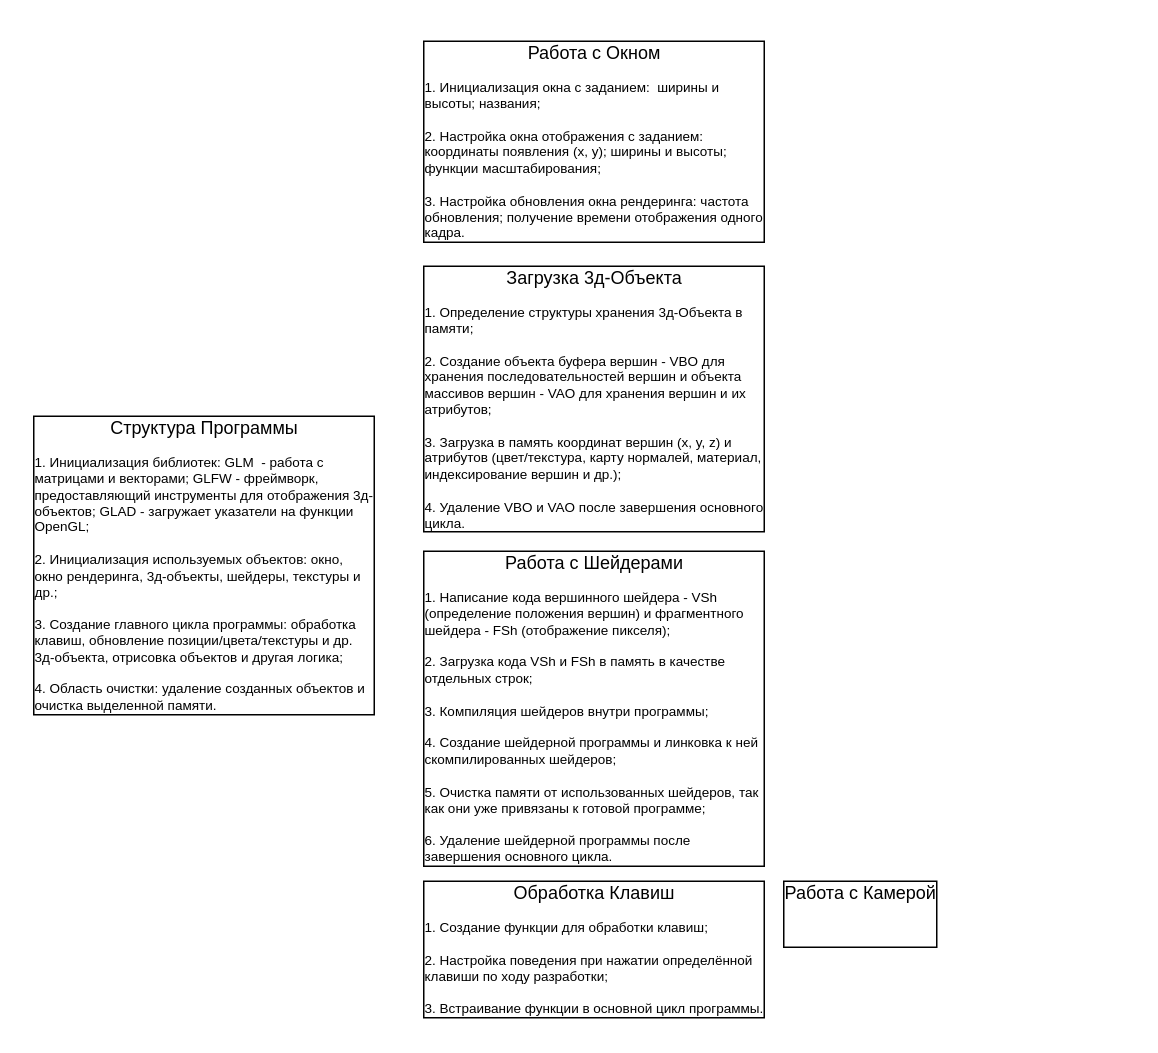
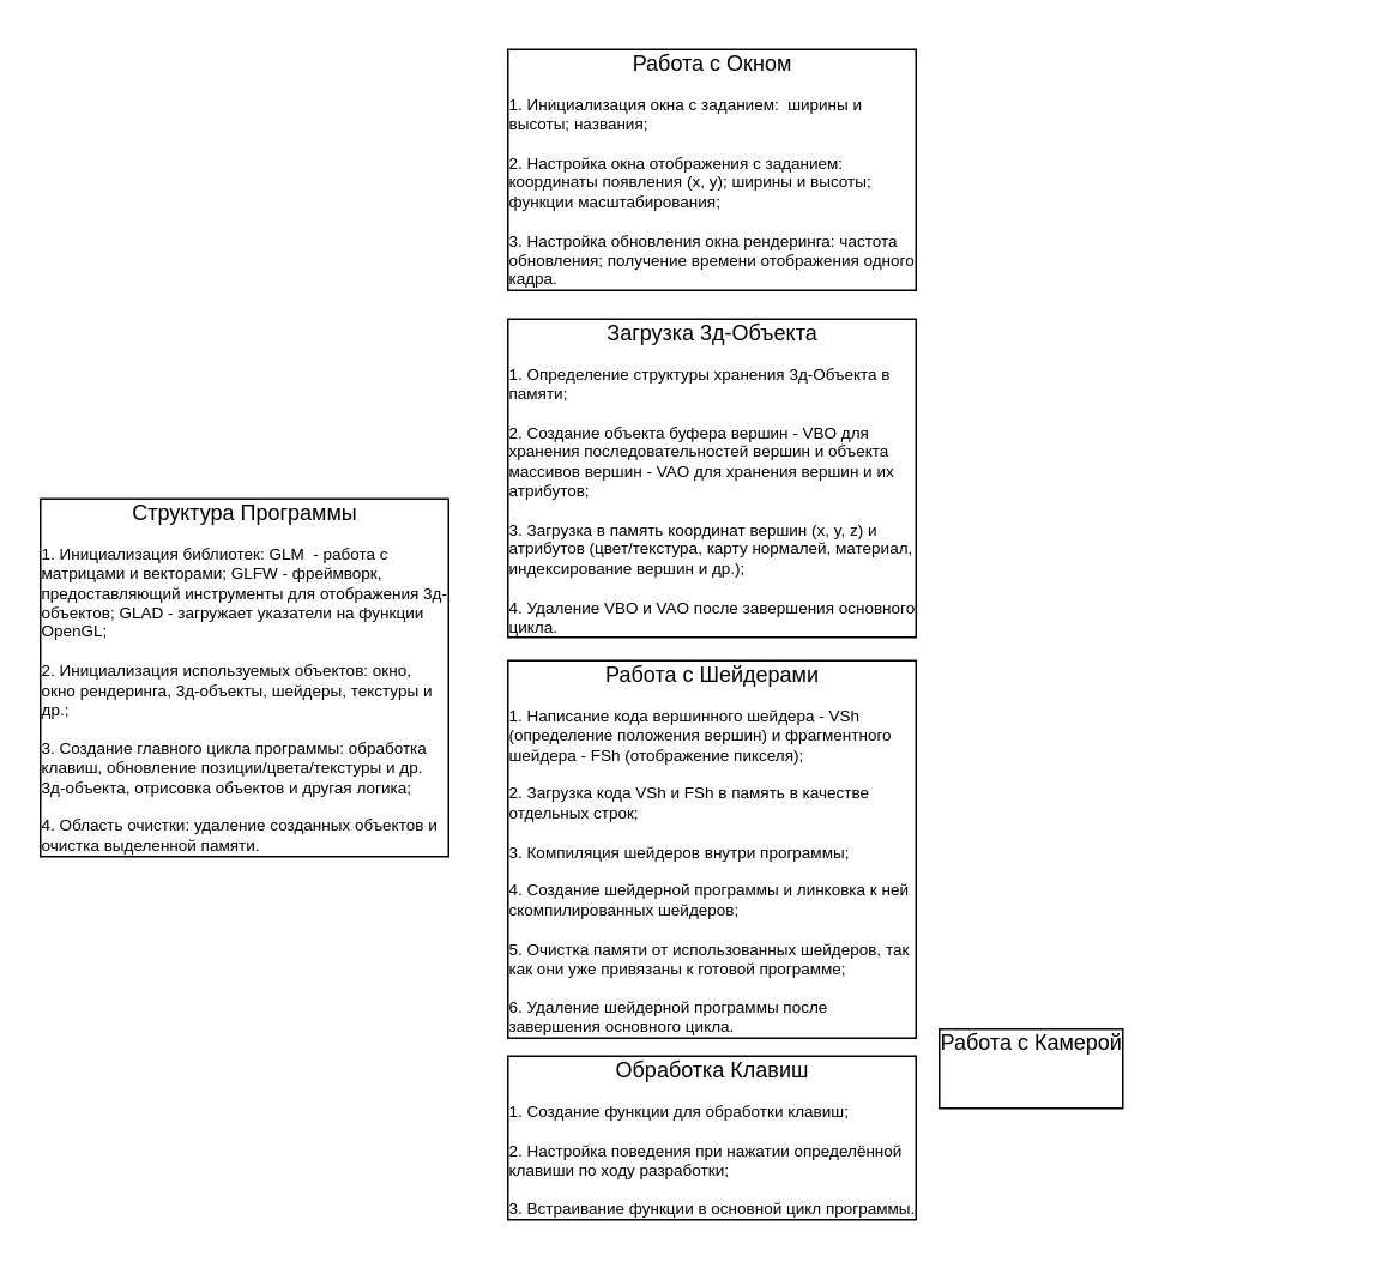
- <mxCell id="7" value="&lt;div style=&quot;text-align: center;&quot;&gt;&lt;span style=&quot;font-size: 12px;&quot;&gt;Работа с Камерой&lt;/span&gt;&lt;/div&gt;&lt;div style=&quot;text-align: center;&quot;&gt;&lt;span style=&quot;font-size: 12px;&quot;&gt;&lt;br&gt;&lt;/span&gt;&lt;/div&gt;&lt;div style=&quot;text-align: center;&quot;&gt;&lt;span style=&quot;font-size: 12px;&quot;&gt;&lt;br&gt;&lt;/span&gt;&lt;/div&gt;" style="text;html=1;align=left;verticalAlign=top;rounded=0;fontSize=9;labelPosition=center;verticalLabelPosition=middle;spacingBottom=0;labelBorderColor=default;whiteSpace=wrap;textShadow=0;labelBackgroundColor=default;" vertex="1" parent="1"><mxGeometry x="520" y="580" width="230" height="100" as="geometry" /></mxCell>
+ <mxCell id="7" value="&lt;div style=&quot;text-align: center;&quot;&gt;&lt;span style=&quot;font-size: 12px;&quot;&gt;Работа с Камерой&lt;/span&gt;&lt;/div&gt;&lt;div style=&quot;text-align: center;&quot;&gt;&lt;span style=&quot;font-size: 12px;&quot;&gt;&lt;br&gt;&lt;/span&gt;&lt;/div&gt;&lt;div style=&quot;text-align: center;&quot;&gt;&lt;span style=&quot;font-size: 12px;&quot;&gt;&lt;br&gt;&lt;/span&gt;&lt;/div&gt;" style="text;html=1;align=left;verticalAlign=top;rounded=0;fontSize=9;labelPosition=center;verticalLabelPosition=middle;spacingBottom=0;labelBorderColor=default;whiteSpace=wrap;textShadow=0;labelBackgroundColor=default;" vertex="1" parent="1"><mxGeometry x="520" y="565" width="230" height="100" as="geometry" /></mxCell>
